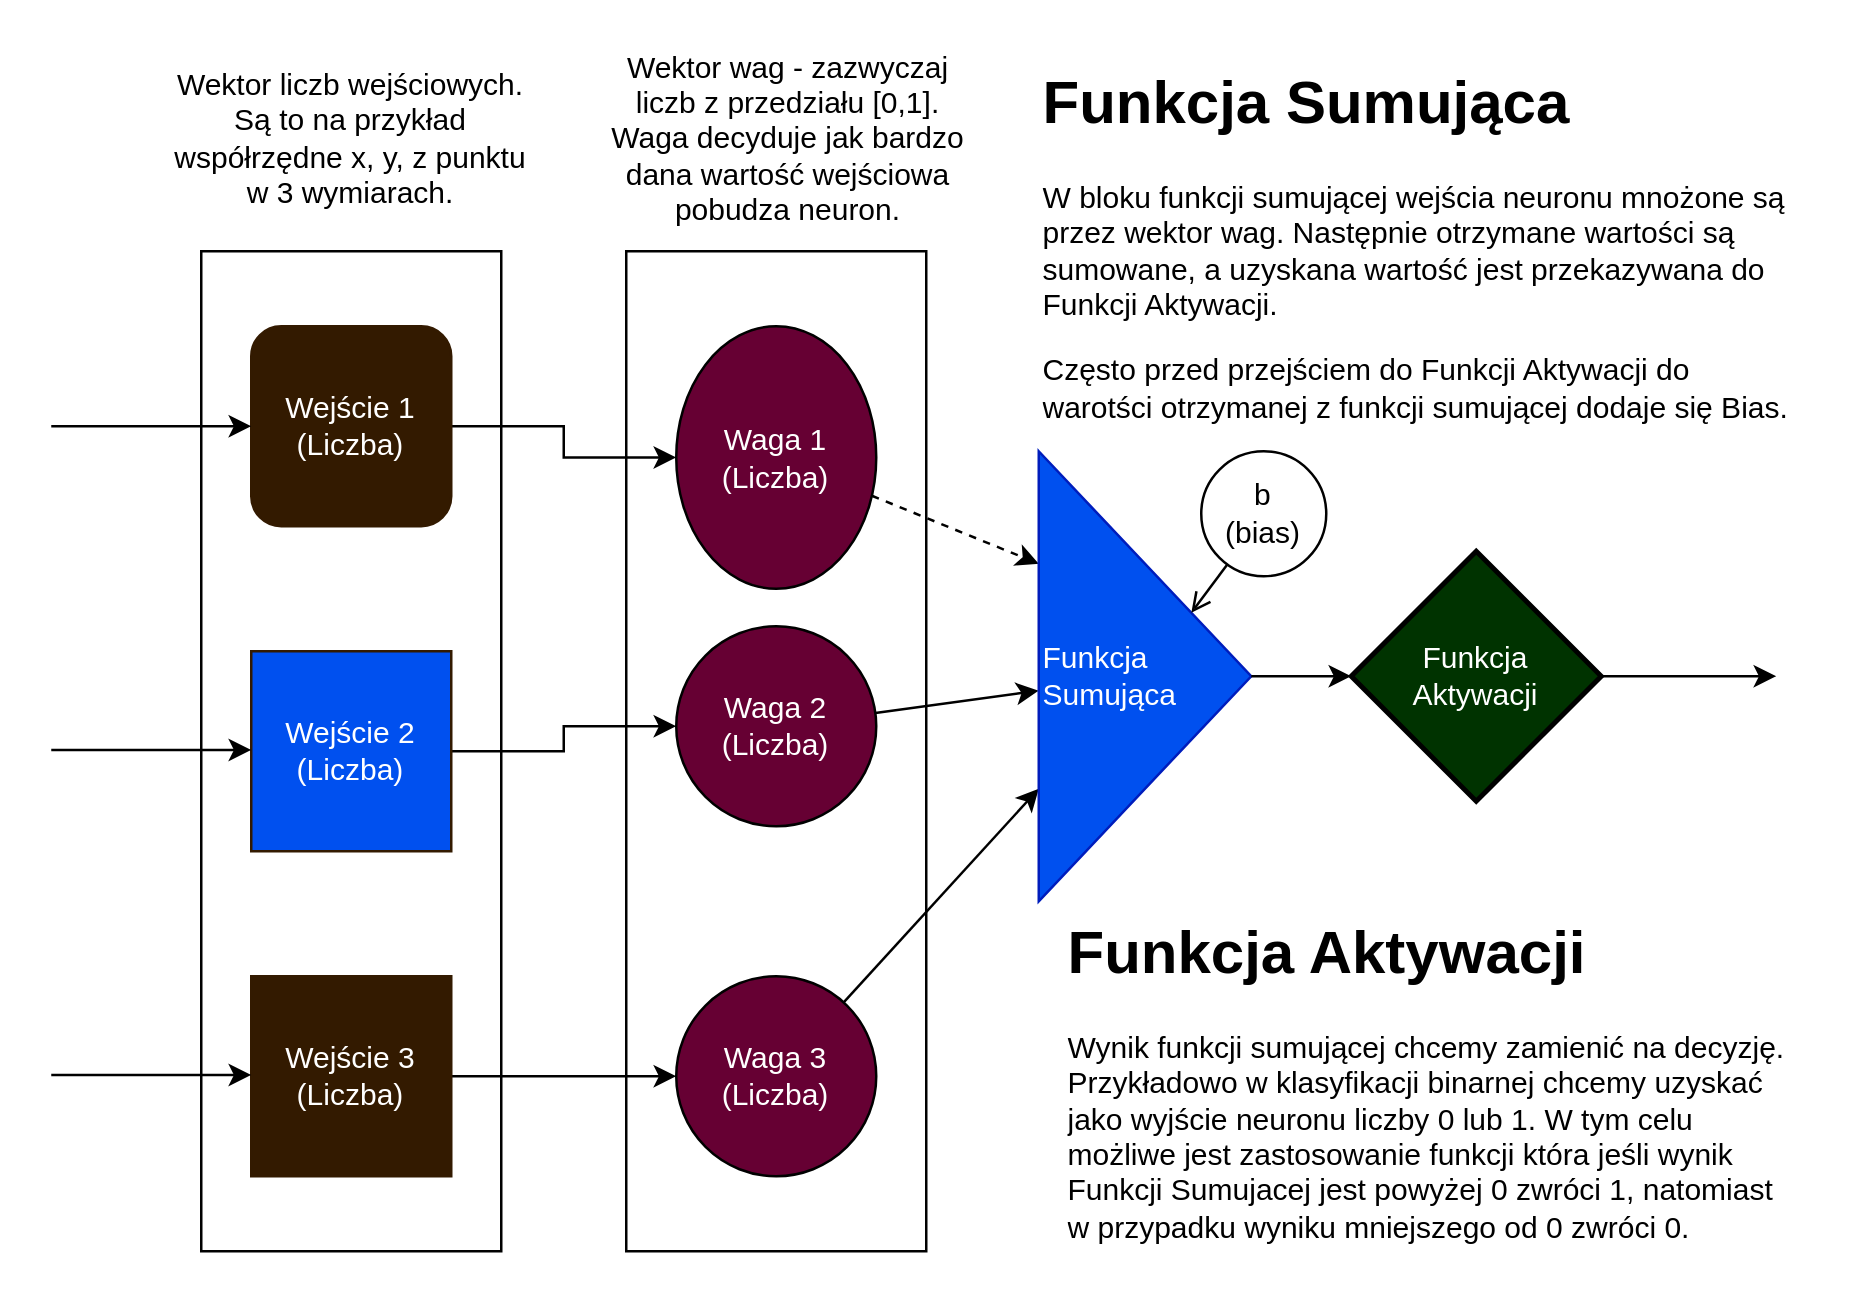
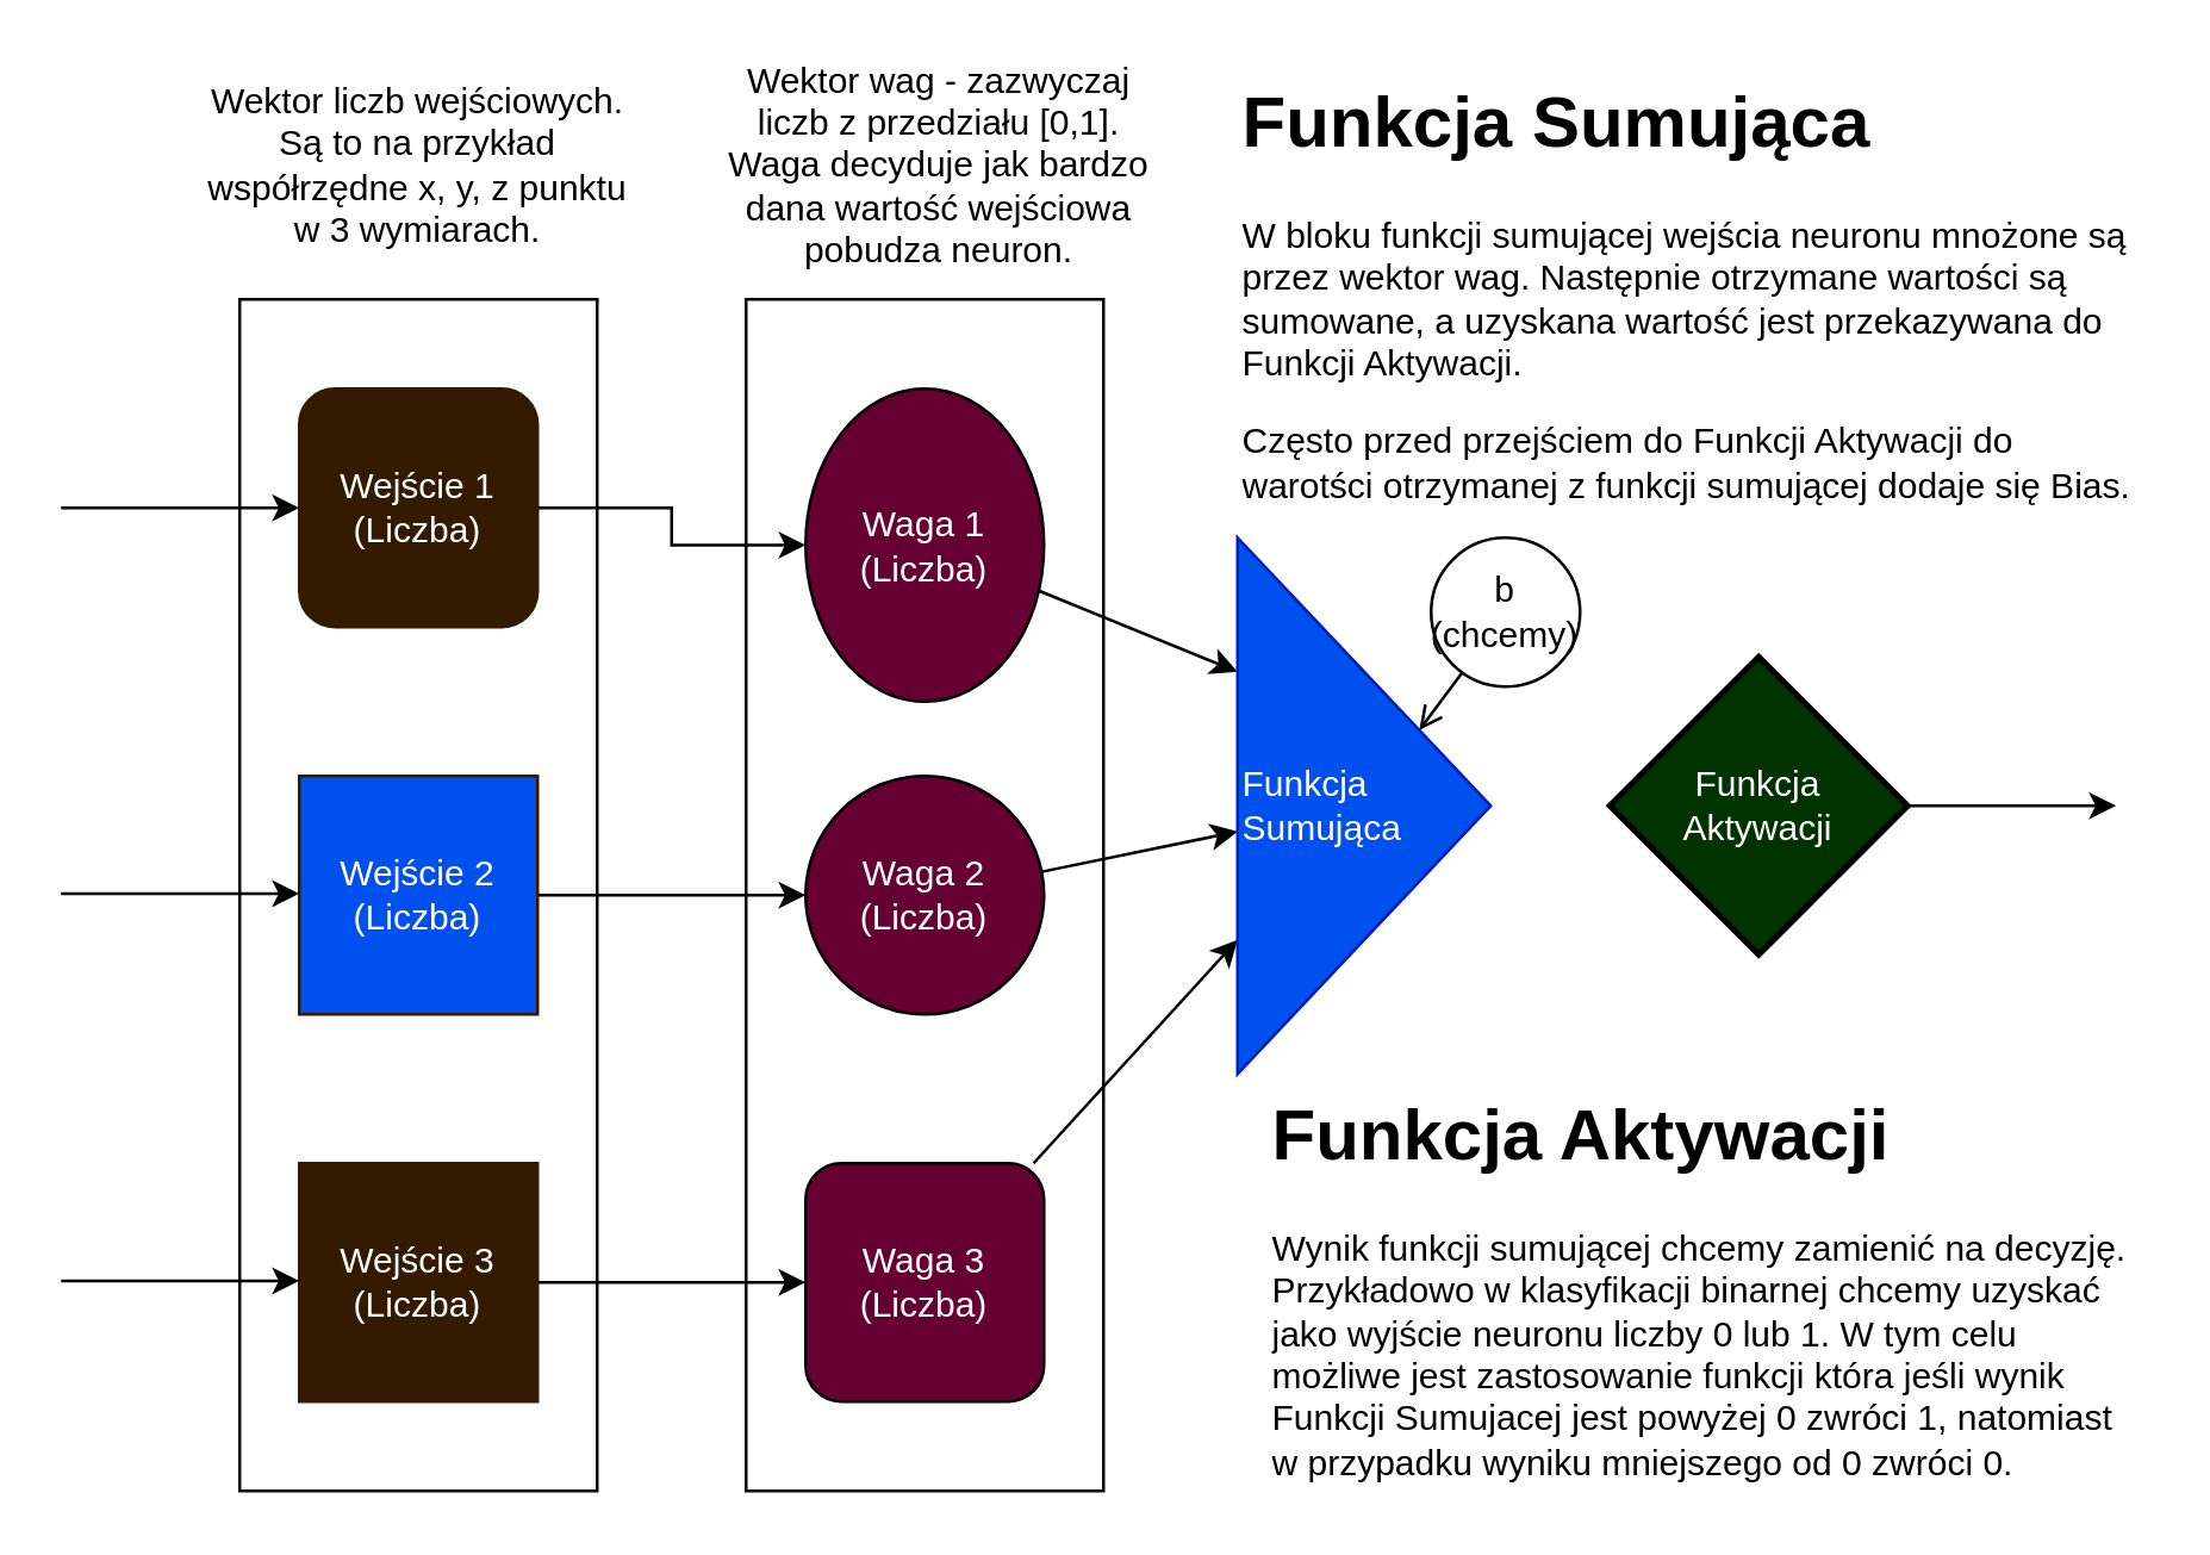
- <mxCell id="28" value="b&lt;br&gt;(bias)" style="ellipse;whiteSpace=wrap;html=1;aspect=fixed;" vertex="1" parent="1"><mxGeometry x="480" y="180" width="50" height="50" as="geometry" /></mxCell>
+ <mxCell id="28" value="b&lt;br&gt;(chcemy)" style="ellipse;whiteSpace=wrap;html=1;aspect=fixed;" vertex="1" parent="1"><mxGeometry x="480" y="180" width="50" height="50" as="geometry" /></mxCell>
- <mxCell id="10" style="rounded=0;orthogonalLoop=1;jettySize=auto;html=1;entryX=0;entryY=0.25;entryDx=0;entryDy=0;dashed=1;" parent="1" source="11" target="18" edge="1"><mxGeometry relative="1" as="geometry" /></mxCell>
+ <mxCell id="10" style="rounded=0;orthogonalLoop=1;jettySize=auto;html=1;entryX=0;entryY=0.25;entryDx=0;entryDy=0;" parent="1" source="11" target="18" edge="1"><mxGeometry relative="1" as="geometry" /></mxCell>
- <mxCell id="19" style="edgeStyle=orthogonalEdgeStyle;rounded=0;orthogonalLoop=1;jettySize=auto;html=1;entryX=0;entryY=0.5;entryDx=0;entryDy=0;entryPerimeter=0;" parent="1" source="18" target="17" edge="1"><mxGeometry relative="1" as="geometry" /></mxCell>
- <mxCell id="15" value="&lt;div&gt;Waga 2&lt;/div&gt;&lt;div&gt;(Liczba)&lt;br&gt;&lt;/div&gt;" style="ellipse;whiteSpace=wrap;html=1;aspect=fixed;fillColor=#660033;fontColor=#FFFFFF;" parent="1" vertex="1"><mxGeometry x="270" y="250" width="80" height="80" as="geometry" /></mxCell>
+ <mxCell id="15" value="&lt;div&gt;Waga 2&lt;/div&gt;&lt;div&gt;(Liczba)&lt;br&gt;&lt;/div&gt;" style="ellipse;whiteSpace=wrap;html=1;aspect=fixed;fillColor=#660033;fontColor=#FFFFFF;" parent="1" vertex="1"><mxGeometry x="270" y="260" width="80" height="80" as="geometry" /></mxCell>
- <mxCell id="13" value="&lt;div&gt;Waga 3&lt;/div&gt;&lt;div&gt;(Liczba)&lt;br&gt;&lt;/div&gt;" style="ellipse;whiteSpace=wrap;html=1;aspect=fixed;fillColor=#660033;fontColor=#FFFFFF;" parent="1" vertex="1"><mxGeometry x="270" y="390" width="80" height="80" as="geometry" /></mxCell>
+ <mxCell id="13" value="&lt;div&gt;Waga 3&lt;/div&gt;&lt;div&gt;(Liczba)&lt;br&gt;&lt;/div&gt;" style="whiteSpace=wrap;html=1;aspect=fixed;fillColor=#660033;fontColor=#FFFFFF;rounded=1;" parent="1" vertex="1"><mxGeometry x="270" y="390" width="80" height="80" as="geometry" /></mxCell>
